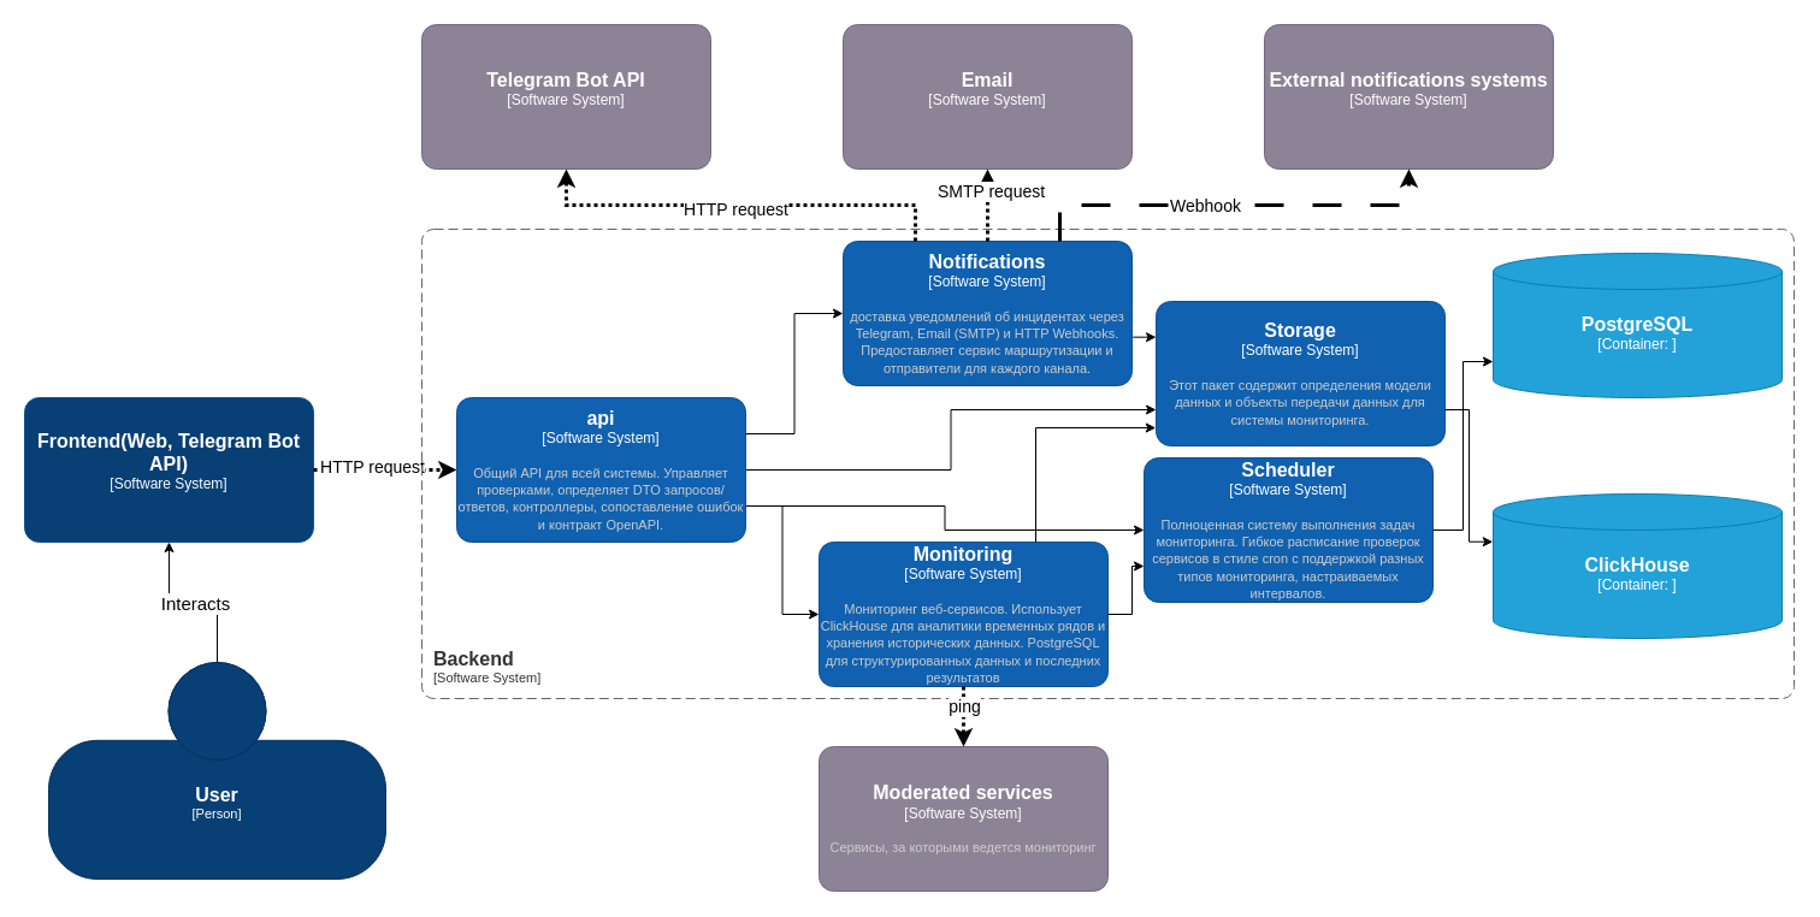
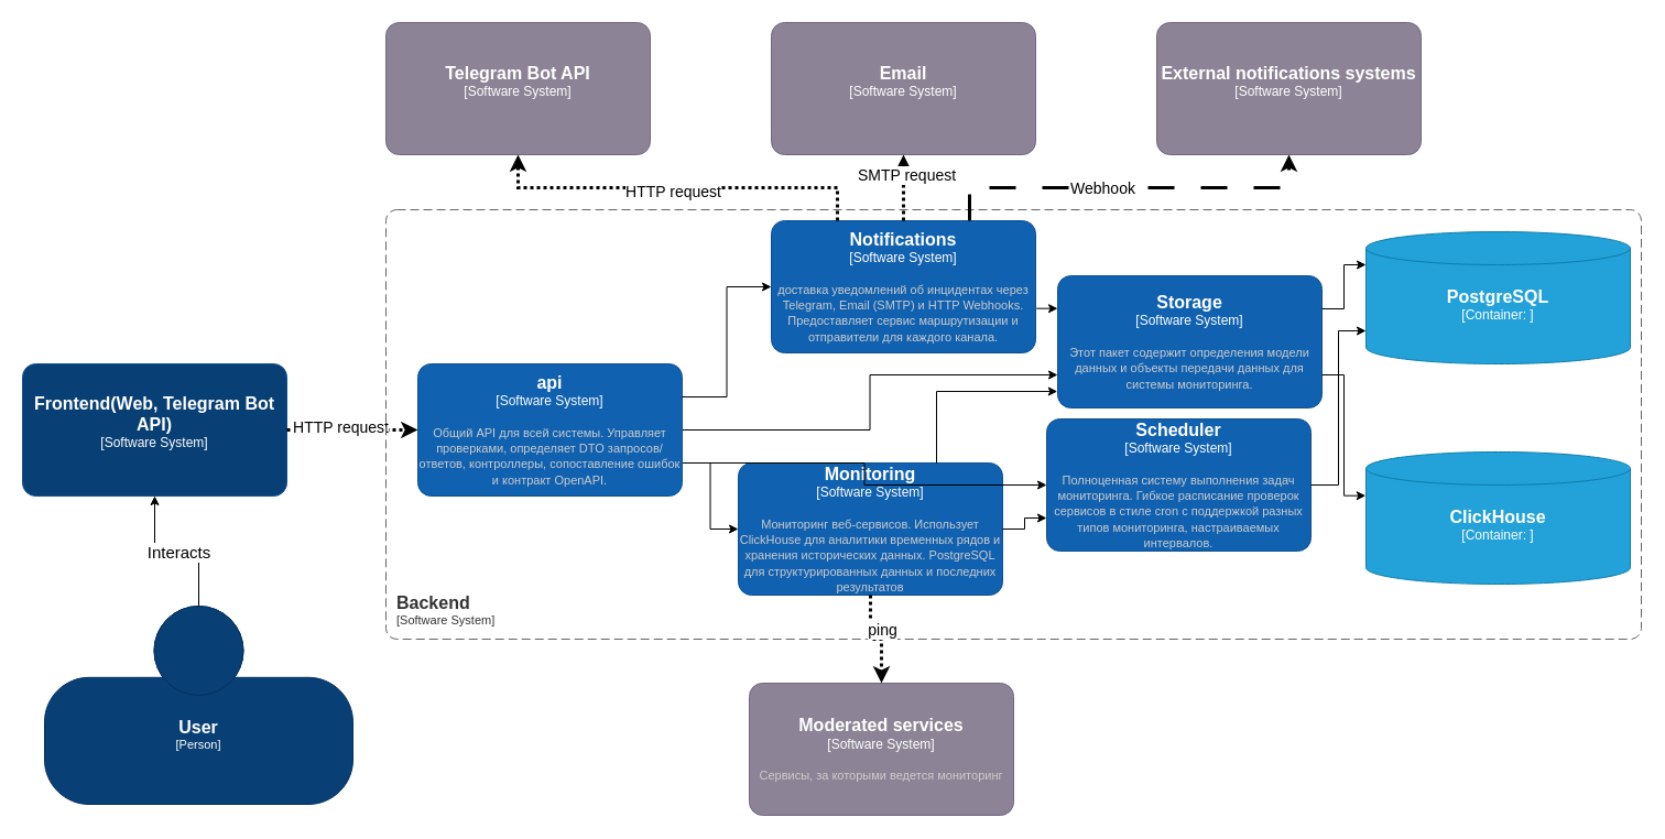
+ <mxCell id="27" style="edgeStyle=orthogonalEdgeStyle;rounded=0;orthogonalLoop=1;jettySize=auto;html=1;exitX=1;exitY=0.25;exitDx=0;exitDy=0;exitPerimeter=0;entryX=0;entryY=0.25;entryDx=0;entryDy=0;entryPerimeter=0;" parent="1" source="12" target="24" edge="1"><mxGeometry relative="1" as="geometry" /></mxCell>
- <mxCell id="8" value="&lt;font style=&quot;font-size: 16px&quot;&gt;&lt;b&gt;Monitoring&lt;/b&gt;&lt;/font&gt;&lt;div&gt;[Software System]&lt;/div&gt;&lt;br&gt;&lt;div&gt;&lt;font style=&quot;font-size: 11px&quot;&gt;&lt;font color=&quot;#cccccc&quot;&gt;Мониторинг веб-сервисов. Использует ClickHouse для аналитики временных рядов и хранения исторических данных. PostgreSQL для структурированных данных и последних результатов&lt;/font&gt;&lt;/div&gt;" style="rounded=1;whiteSpace=wrap;html=1;labelBackgroundColor=none;fillColor=#1061B0;fontColor=#ffffff;align=center;arcSize=10;strokeColor=#0D5091;metaEdit=1;resizable=0;points=[[0.25,0,0],[0.5,0,0],[0.75,0,0],[1,0.25,0],[1,0.5,0],[1,0.75,0],[0.75,1,0],[0.5,1,0],[0.25,1,0],[0,0.75,0],[0,0.5,0],[0,0.25,0]];" parent="1" vertex="1"><mxGeometry x="680" y="450" width="240" height="120" as="geometry" /></mxCell>
+ <mxCell id="8" value="&lt;font style=&quot;font-size: 16px&quot;&gt;&lt;b&gt;Monitoring&lt;/b&gt;&lt;/font&gt;&lt;div&gt;[Software System]&lt;/div&gt;&lt;br&gt;&lt;div&gt;&lt;font style=&quot;font-size: 11px&quot;&gt;&lt;font color=&quot;#cccccc&quot;&gt;Мониторинг веб-сервисов. Использует ClickHouse для аналитики временных рядов и хранения исторических данных. PostgreSQL для структурированных данных и последних результатов&lt;/font&gt;&lt;/div&gt;" style="rounded=1;whiteSpace=wrap;html=1;labelBackgroundColor=none;fillColor=#1061B0;fontColor=#ffffff;align=center;arcSize=10;strokeColor=#0D5091;metaEdit=1;resizable=0;points=[[0.25,0,0],[0.5,0,0],[0.75,0,0],[1,0.25,0],[1,0.5,0],[1,0.75,0],[0.75,1,0],[0.5,1,0],[0.25,1,0],[0,0.75,0],[0,0.5,0],[0,0.25,0]];" parent="1" vertex="1"><mxGeometry x="670" y="420" width="240" height="120" as="geometry" /></mxCell>
